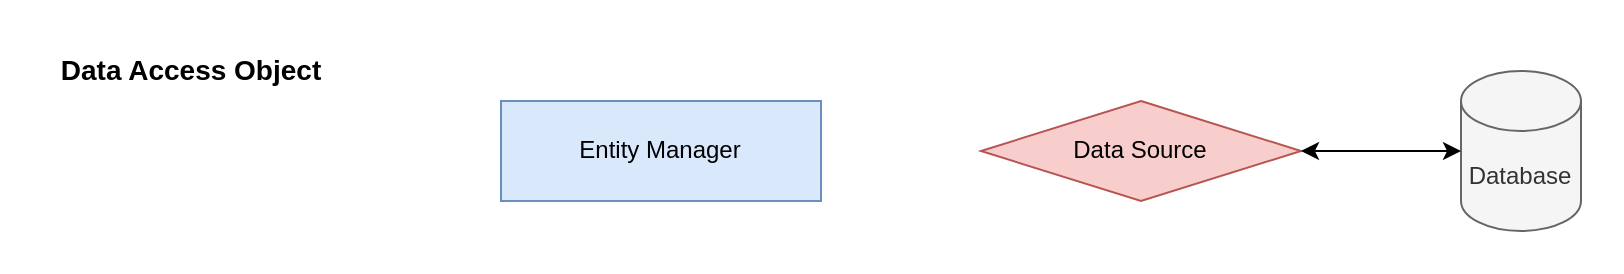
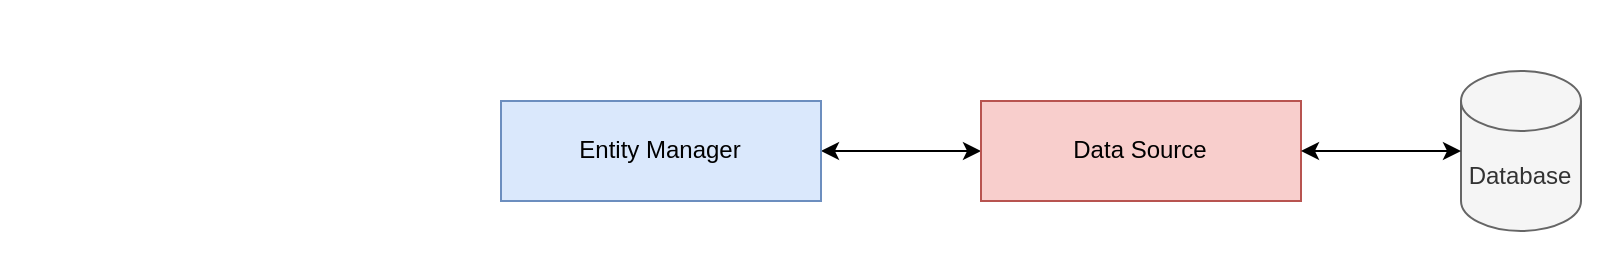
- <mxCell id="5" value="Data Access Object" style="text;html=1;align=center;verticalAlign=middle;resizable=0;points=[];autosize=1;strokeColor=none;fillColor=none;fontStyle=1;fontSize=14;" parent="1" vertex="1"><mxGeometry x="20" y="20" width="150" height="30" as="geometry" /></mxCell>
+ <mxCell id="2" style="edgeStyle=orthogonalEdgeStyle;rounded=0;orthogonalLoop=1;jettySize=auto;html=1;startArrow=classic;startFill=1;" edge="1" parent="1" source="3" target="6"><mxGeometry relative="1" as="geometry" /></mxCell>
- <mxCell id="6" value="Data Source" style="rhombus;whiteSpace=wrap;html=1;fillColor=#f8cecc;strokeColor=#b85450;" vertex="1" parent="1"><mxGeometry x="490" y="50" width="160" height="50" as="geometry" /></mxCell>
+ <mxCell id="6" value="Data Source" style="rounded=0;whiteSpace=wrap;html=1;fillColor=#f8cecc;strokeColor=#b85450;" vertex="1" parent="1"><mxGeometry x="490" y="50" width="160" height="50" as="geometry" /></mxCell>
